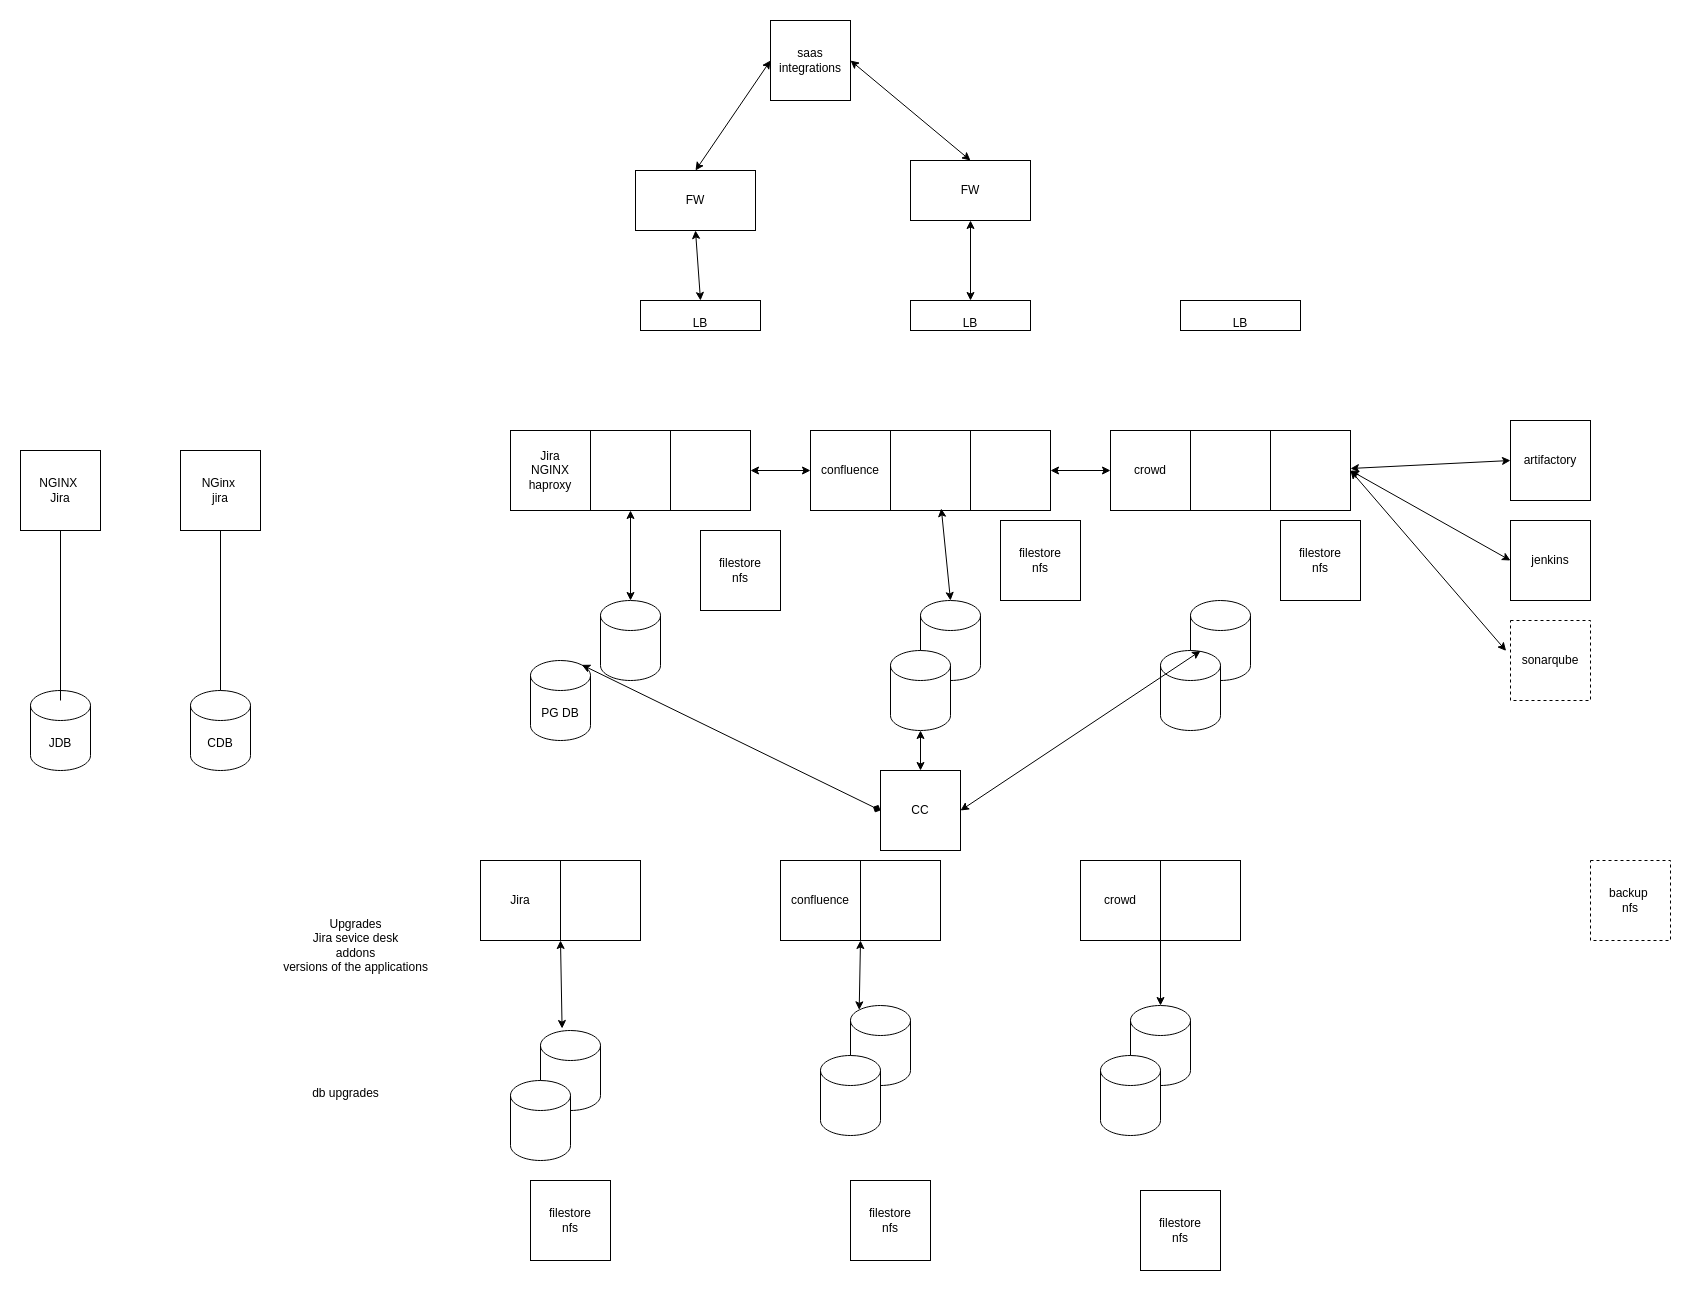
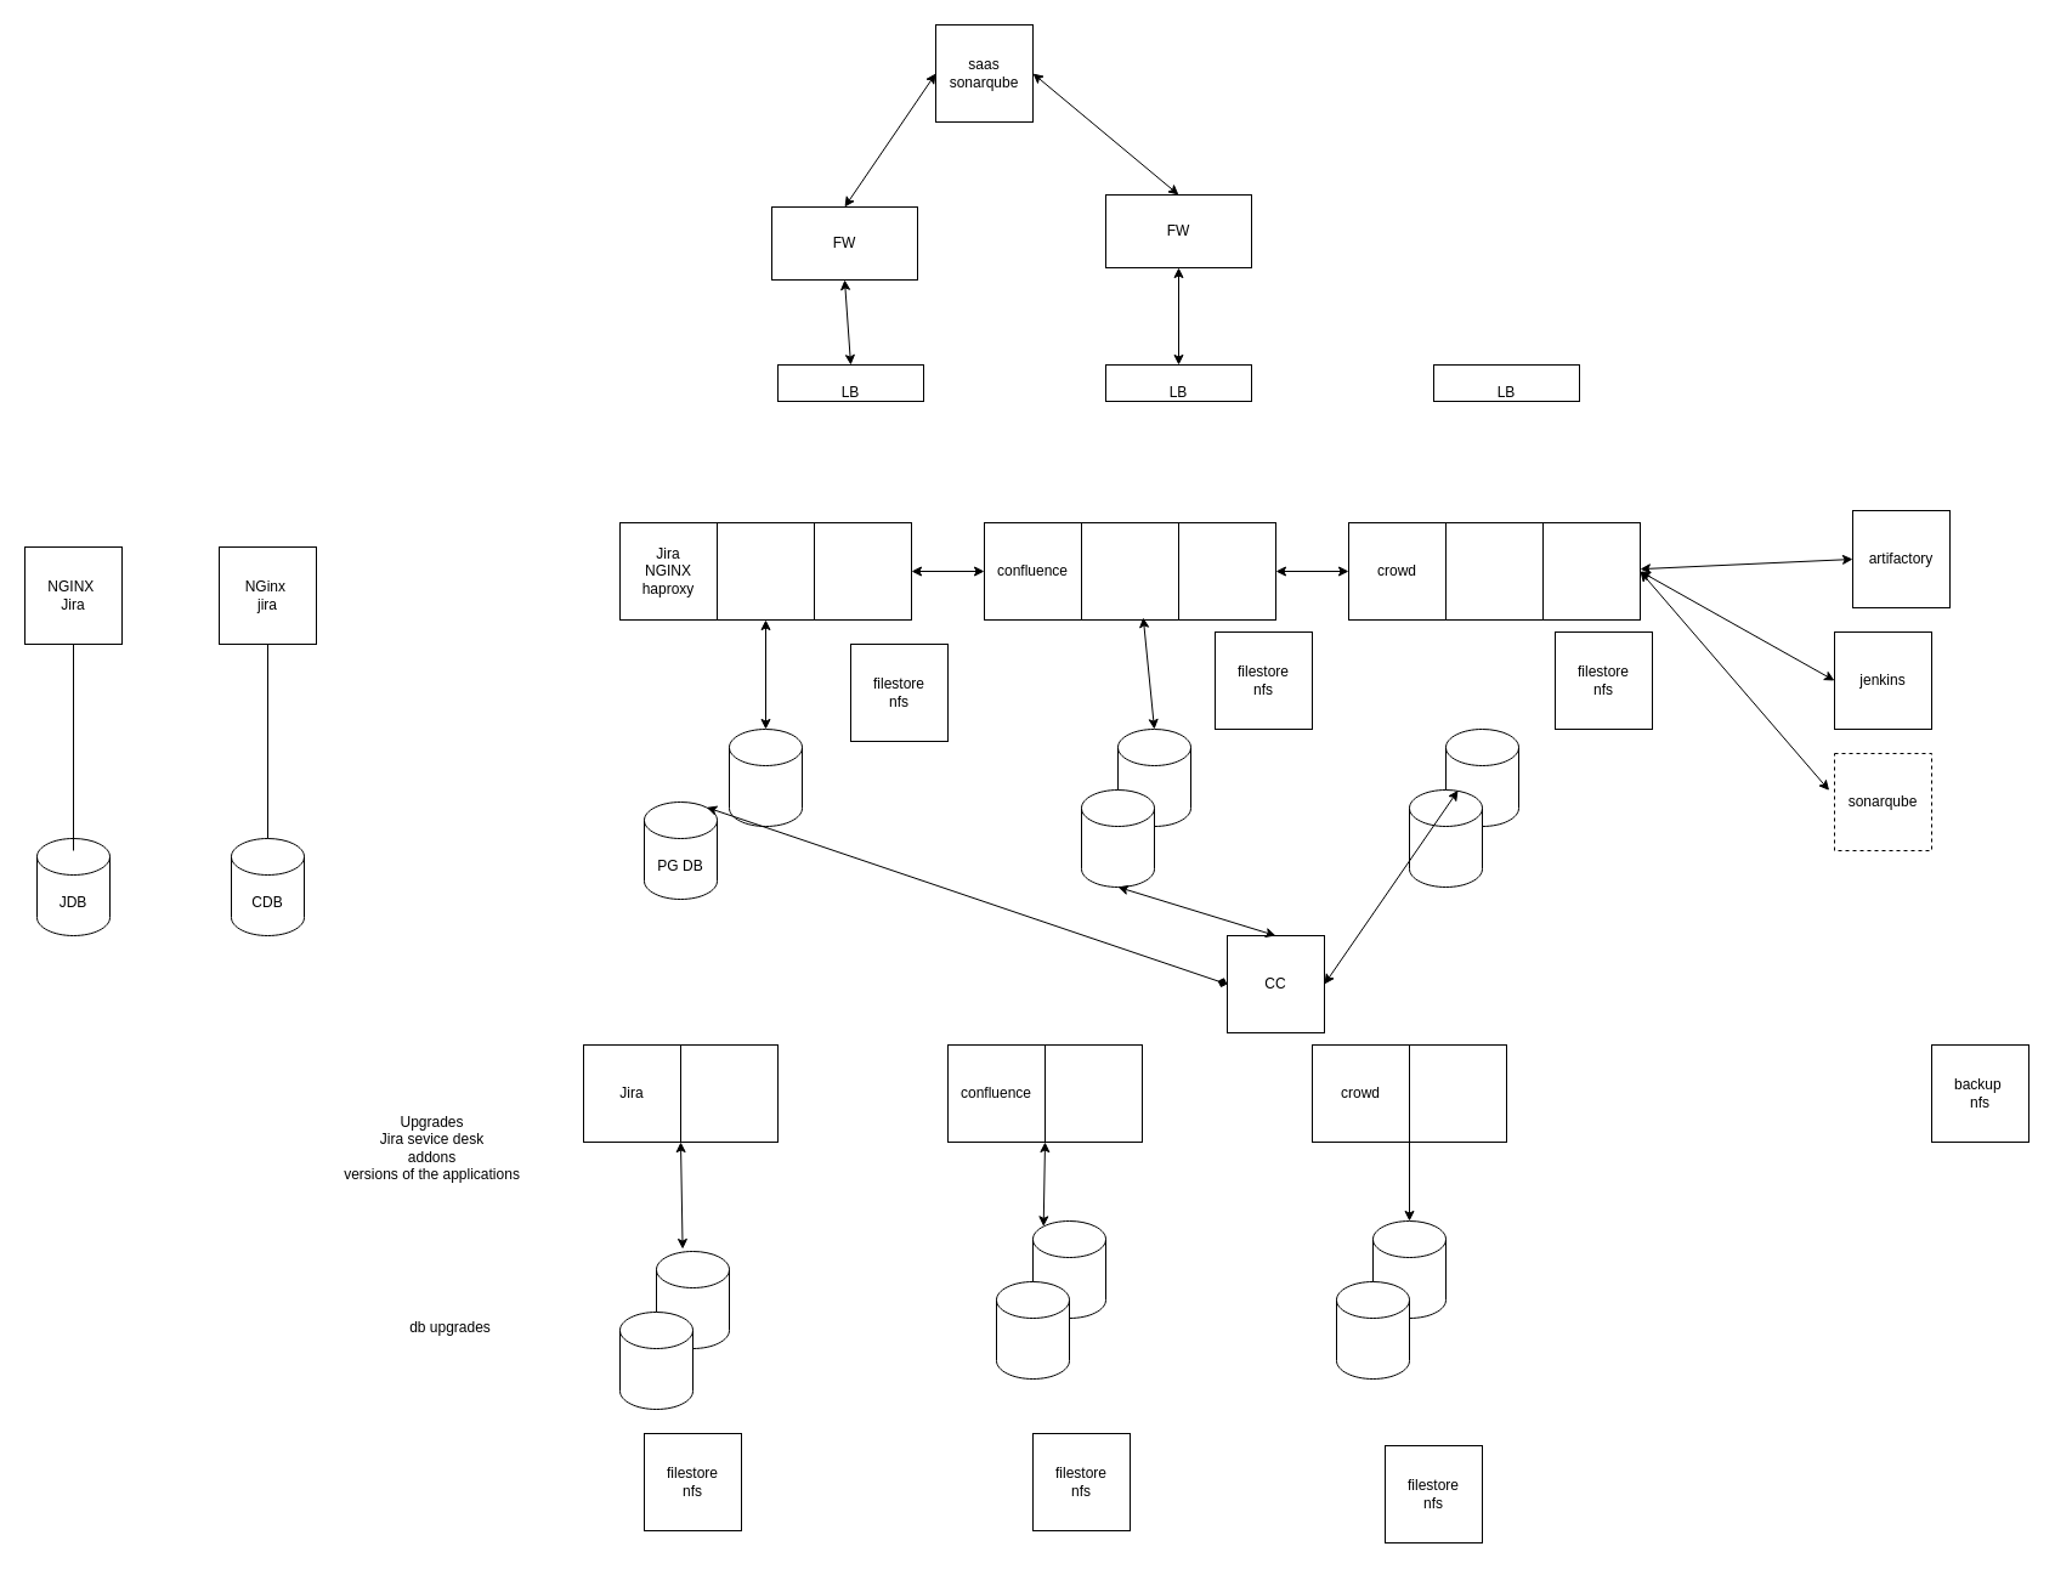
- <mxCell id="38" value="saas integrations" style="whiteSpace=wrap;html=1;aspect=fixed;" vertex="1" parent="1"><mxGeometry x="770" y="20" width="80" height="80" as="geometry" /></mxCell>
+ <mxCell id="38" value="saas sonarqube" style="whiteSpace=wrap;html=1;aspect=fixed;" vertex="1" parent="1"><mxGeometry x="770" y="20" width="80" height="80" as="geometry" /></mxCell>
- <mxCell id="49" value="artifactory" style="whiteSpace=wrap;html=1;aspect=fixed;" vertex="1" parent="1"><mxGeometry x="1510" y="420" width="80" height="80" as="geometry" /></mxCell>
+ <mxCell id="49" value="artifactory" style="whiteSpace=wrap;html=1;aspect=fixed;" vertex="1" parent="1"><mxGeometry x="1525" y="420" width="80" height="80" as="geometry" /></mxCell>
- <mxCell id="42" value="CC&lt;br&gt;" style="whiteSpace=wrap;html=1;aspect=fixed;" vertex="1" parent="1"><mxGeometry x="880" y="770" width="80" height="80" as="geometry" /></mxCell>
+ <mxCell id="42" value="CC&lt;br&gt;" style="whiteSpace=wrap;html=1;aspect=fixed;" vertex="1" parent="1"><mxGeometry x="1010" y="770" width="80" height="80" as="geometry" /></mxCell>
- <mxCell id="51" value="backup&amp;nbsp;&lt;br&gt;nfs" style="whiteSpace=wrap;html=1;aspect=fixed;dashed=1;" vertex="1" parent="1"><mxGeometry x="1590" y="860" width="80" height="80" as="geometry" /></mxCell>
+ <mxCell id="51" value="backup&amp;nbsp;&lt;br&gt;nfs" style="whiteSpace=wrap;html=1;aspect=fixed;" vertex="1" parent="1"><mxGeometry x="1590" y="860" width="80" height="80" as="geometry" /></mxCell>
- <mxCell id="68" value="db upgrades" style="text;html=1;align=center;verticalAlign=middle;resizable=0;points=[];autosize=1;strokeColor=none;fillColor=none;" vertex="1" parent="1"><mxGeometry x="300" y="1078" width="90" height="30" as="geometry" /></mxCell>
+ <mxCell id="68" value="db upgrades" style="text;html=1;align=center;verticalAlign=middle;resizable=0;points=[];autosize=1;strokeColor=none;fillColor=none;" vertex="1" parent="1"><mxGeometry x="325" y="1078" width="90" height="30" as="geometry" /></mxCell>
